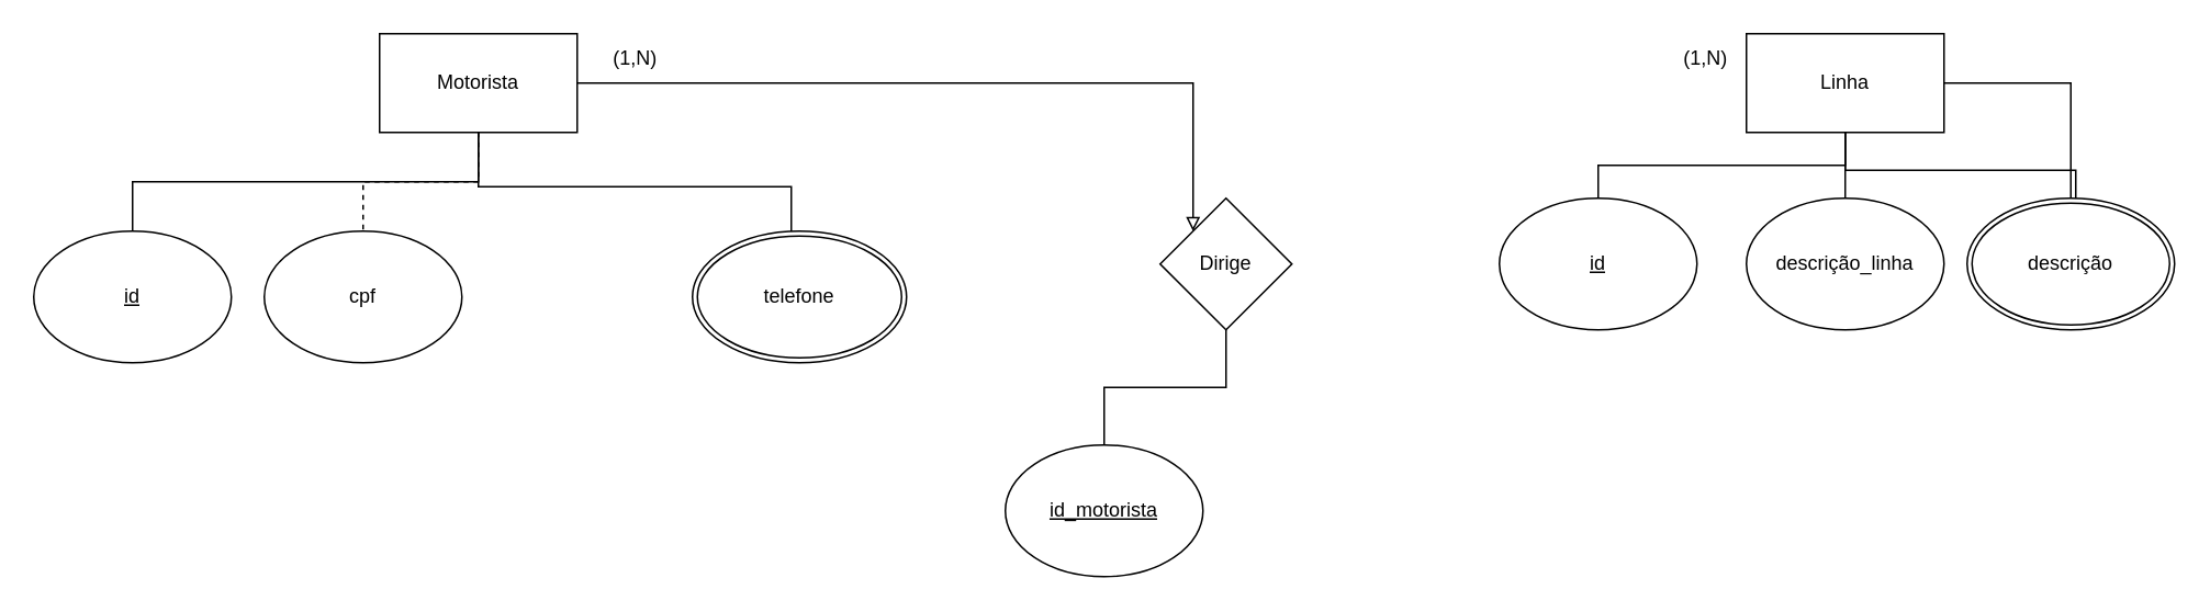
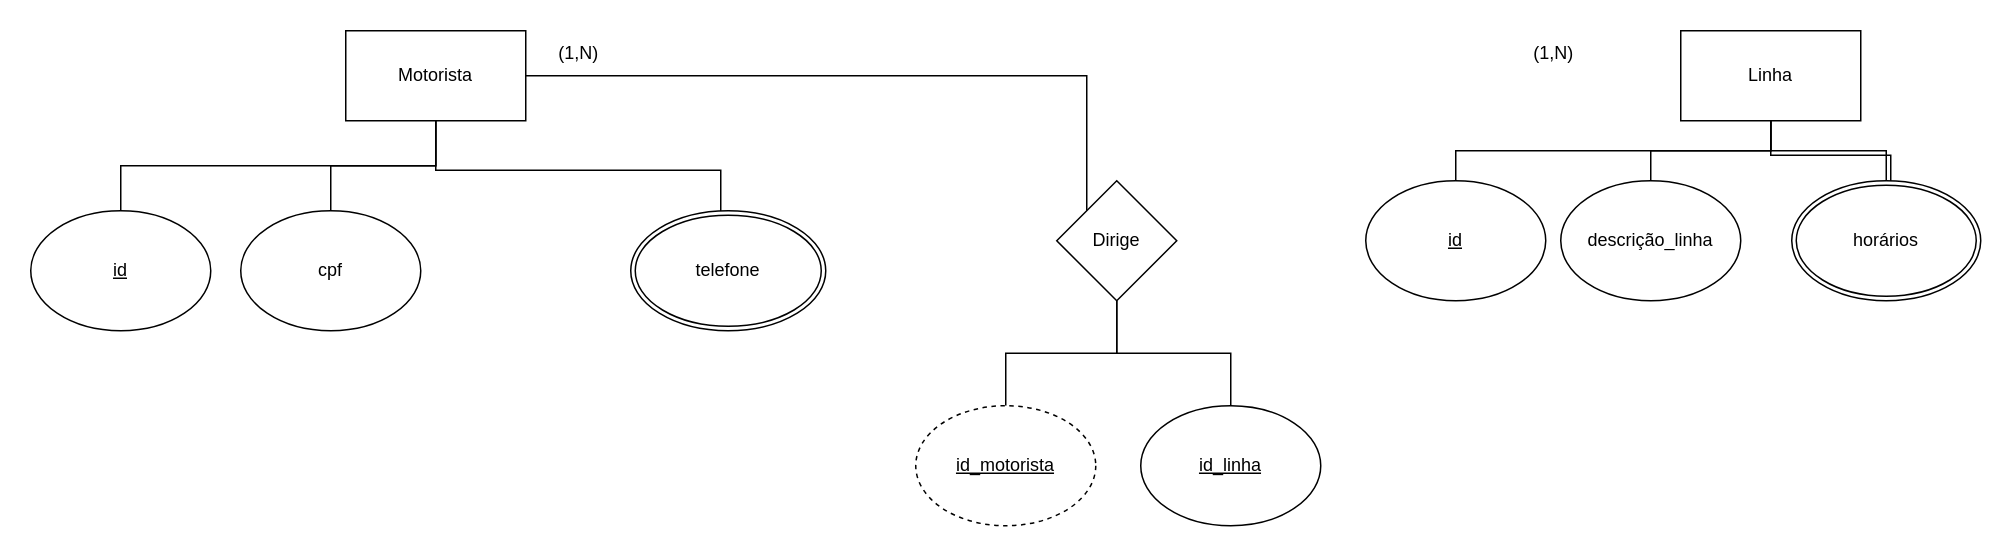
- <mxCell id="11" value="Linha" style="rounded=0;whiteSpace=wrap;html=1;" vertex="1" parent="1"><mxGeometry x="1060" y="20" width="120" height="60" as="geometry" /></mxCell>
+ <mxCell id="11" value="Linha" style="rounded=0;whiteSpace=wrap;html=1;" vertex="1" parent="1"><mxGeometry x="1120" y="20" width="120" height="60" as="geometry" /></mxCell>
- <mxCell id="4" style="edgeStyle=elbowEdgeStyle;rounded=0;orthogonalLoop=1;jettySize=auto;elbow=vertical;html=1;endArrow=none;endFill=0;dashed=1;" edge="1" parent="1" source="6" target="17"><mxGeometry relative="1" as="geometry" /></mxCell>
+ <mxCell id="4" style="edgeStyle=elbowEdgeStyle;rounded=0;orthogonalLoop=1;jettySize=auto;elbow=vertical;html=1;endArrow=none;endFill=0;" edge="1" parent="1" source="6" target="17"><mxGeometry relative="1" as="geometry" /></mxCell>
- <mxCell id="5" style="edgeStyle=orthogonalEdgeStyle;rounded=0;orthogonalLoop=1;jettySize=auto;html=1;entryX=0;entryY=0;entryDx=0;entryDy=0;endArrow=block;endFill=0;" edge="1" parent="1" source="6" target="14"><mxGeometry relative="1" as="geometry" /></mxCell>
+ <mxCell id="5" style="edgeStyle=orthogonalEdgeStyle;rounded=0;orthogonalLoop=1;jettySize=auto;html=1;entryX=0;entryY=0;entryDx=0;entryDy=0;endArrow=none;endFill=0;" edge="1" parent="1" source="6" target="14"><mxGeometry relative="1" as="geometry" /></mxCell>
- <mxCell id="18" value="descrição_linha" style="ellipse;whiteSpace=wrap;html=1;" vertex="1" parent="1"><mxGeometry x="1060" y="120" width="120" height="80" as="geometry" /></mxCell>
+ <mxCell id="18" value="descrição_linha" style="ellipse;whiteSpace=wrap;html=1;" vertex="1" parent="1"><mxGeometry x="1040" y="120" width="120" height="80" as="geometry" /></mxCell>
- <mxCell id="23" value="descrição" style="ellipse;shape=doubleEllipse;margin=3;whiteSpace=wrap;html=1;align=center;" vertex="1" parent="1"><mxGeometry x="1194" y="120" width="126" height="80" as="geometry" /></mxCell>
+ <mxCell id="23" value="horários" style="ellipse;shape=doubleEllipse;margin=3;whiteSpace=wrap;html=1;align=center;" vertex="1" parent="1"><mxGeometry x="1194" y="120" width="126" height="80" as="geometry" /></mxCell>
+ <mxCell id="13" style="edgeStyle=elbowEdgeStyle;rounded=0;orthogonalLoop=1;jettySize=auto;elbow=vertical;html=1;endArrow=none;endFill=0;" edge="1" parent="1" source="14" target="19"><mxGeometry relative="1" as="geometry" /></mxCell>
- <mxCell id="20" value="&lt;u&gt;id_motorista&lt;/u&gt;" style="ellipse;whiteSpace=wrap;html=1;" vertex="1" parent="1"><mxGeometry x="610" y="270" width="120" height="80" as="geometry" /></mxCell>
+ <mxCell id="20" value="&lt;u&gt;id_motorista&lt;/u&gt;" style="ellipse;whiteSpace=wrap;html=1;dashed=1;" vertex="1" parent="1"><mxGeometry x="610" y="270" width="120" height="80" as="geometry" /></mxCell>
+ <mxCell id="19" value="&lt;u&gt;id_linha&lt;/u&gt;" style="ellipse;whiteSpace=wrap;html=1;" vertex="1" parent="1"><mxGeometry x="760" y="270" width="120" height="80" as="geometry" /></mxCell>
